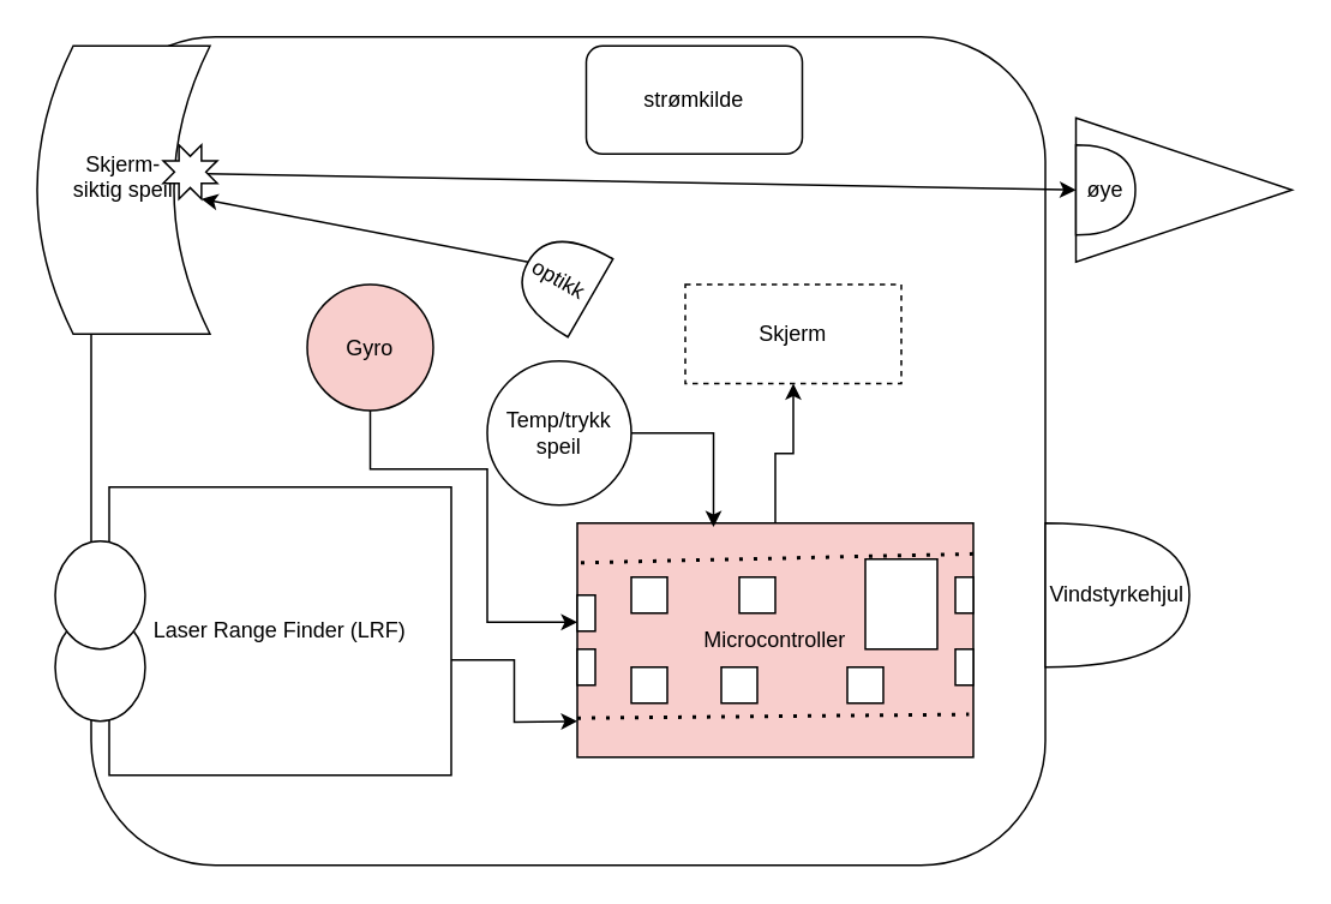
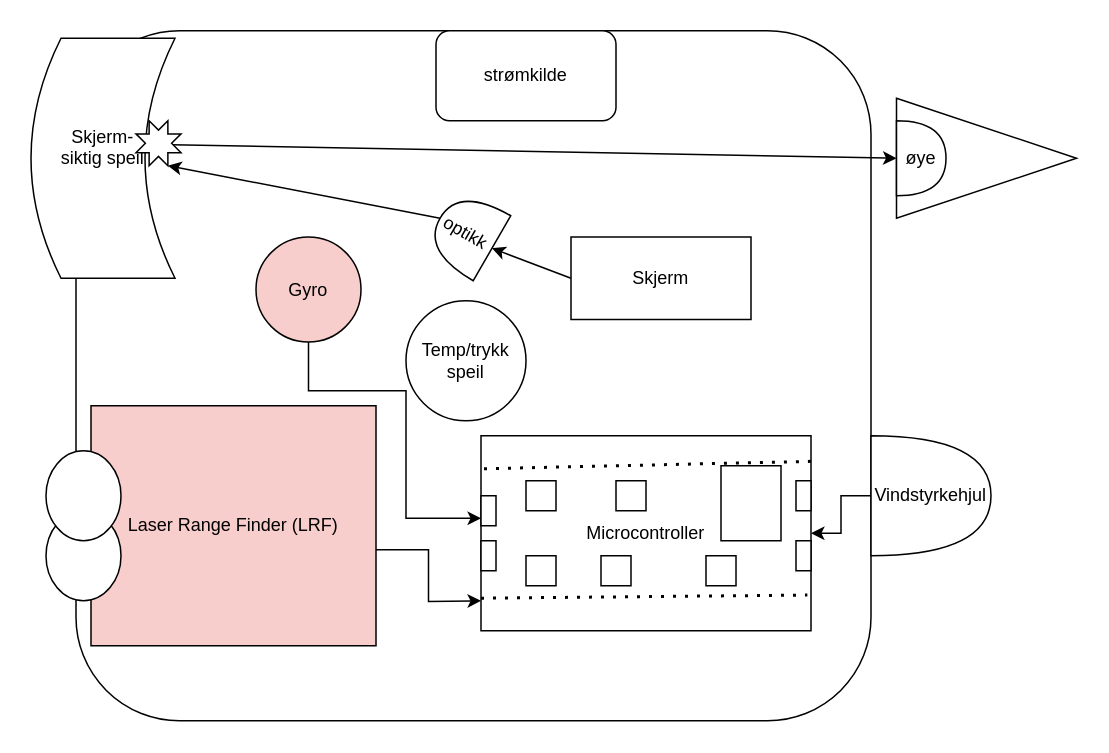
- <mxCell id="27" value="strømkilde" style="rounded=1;whiteSpace=wrap;html=1;" parent="1" vertex="1"><mxGeometry x="325" y="25" width="120" height="60" as="geometry" /></mxCell>
+ <mxCell id="27" value="strømkilde" style="rounded=1;whiteSpace=wrap;html=1;" parent="1" vertex="1"><mxGeometry x="290" y="20" width="120" height="60" as="geometry" /></mxCell>
+ <mxCell id="25" value="" style="endArrow=classic;html=1;rounded=0;exitX=0;exitY=0.5;exitDx=0;exitDy=0;entryX=0;entryY=0.5;entryDx=0;entryDy=0;entryPerimeter=0;" parent="1" source="22" target="23" edge="1"><mxGeometry width="50" height="50" relative="1" as="geometry"><mxPoint x="375" y="410" as="sourcePoint" /><mxPoint x="420" y="190" as="targetPoint" /></mxGeometry></mxCell>
- <mxCell id="22" value="Skjerm" style="rounded=0;whiteSpace=wrap;html=1;dashed=1;" parent="1" vertex="1"><mxGeometry x="380" y="157.5" width="120" height="55" as="geometry" /></mxCell>
+ <mxCell id="22" value="Skjerm" style="rounded=0;whiteSpace=wrap;html=1;" parent="1" vertex="1"><mxGeometry x="380" y="157.5" width="120" height="55" as="geometry" /></mxCell>
- <mxCell id="35" style="edgeStyle=orthogonalEdgeStyle;rounded=0;orthogonalLoop=1;jettySize=auto;html=1;entryX=0.344;entryY=0.017;entryDx=0;entryDy=0;entryPerimeter=0;exitX=1;exitY=0.5;exitDx=0;exitDy=0;" edge="1" parent="1" source="32" target="8"><mxGeometry relative="1" as="geometry"><Array as="points"><mxPoint x="396" y="240" /></Array></mxGeometry></mxCell>
- <mxCell id="7" style="edgeStyle=orthogonalEdgeStyle;rounded=0;orthogonalLoop=1;jettySize=auto;html=1;entryX=0.5;entryY=1;entryDx=0;entryDy=0;" parent="1" source="8" target="22" edge="1"><mxGeometry relative="1" as="geometry" /></mxCell>
+ <mxCell id="28" style="edgeStyle=orthogonalEdgeStyle;rounded=0;orthogonalLoop=1;jettySize=auto;html=1;" parent="1" source="29" target="8" edge="1"><mxGeometry relative="1" as="geometry" /></mxCell>
- <mxCell id="3" value="Laser Range Finder (LRF)" style="rounded=0;whiteSpace=wrap;html=1;" parent="1" vertex="1"><mxGeometry x="60" y="270" width="190" height="160" as="geometry" /></mxCell>
+ <mxCell id="3" value="Laser Range Finder (LRF)" style="rounded=0;whiteSpace=wrap;html=1;fillColor=#f8cecc;" parent="1" vertex="1"><mxGeometry x="60" y="270" width="190" height="160" as="geometry" /></mxCell>
- <mxCell id="8" value="Microcontroller" style="rounded=0;whiteSpace=wrap;html=1;fillColor=#f8cecc;" parent="1" vertex="1"><mxGeometry x="320" y="290" width="220" height="130" as="geometry" /></mxCell>
+ <mxCell id="8" value="Microcontroller" style="rounded=0;whiteSpace=wrap;html=1;" parent="1" vertex="1"><mxGeometry x="320" y="290" width="220" height="130" as="geometry" /></mxCell>
